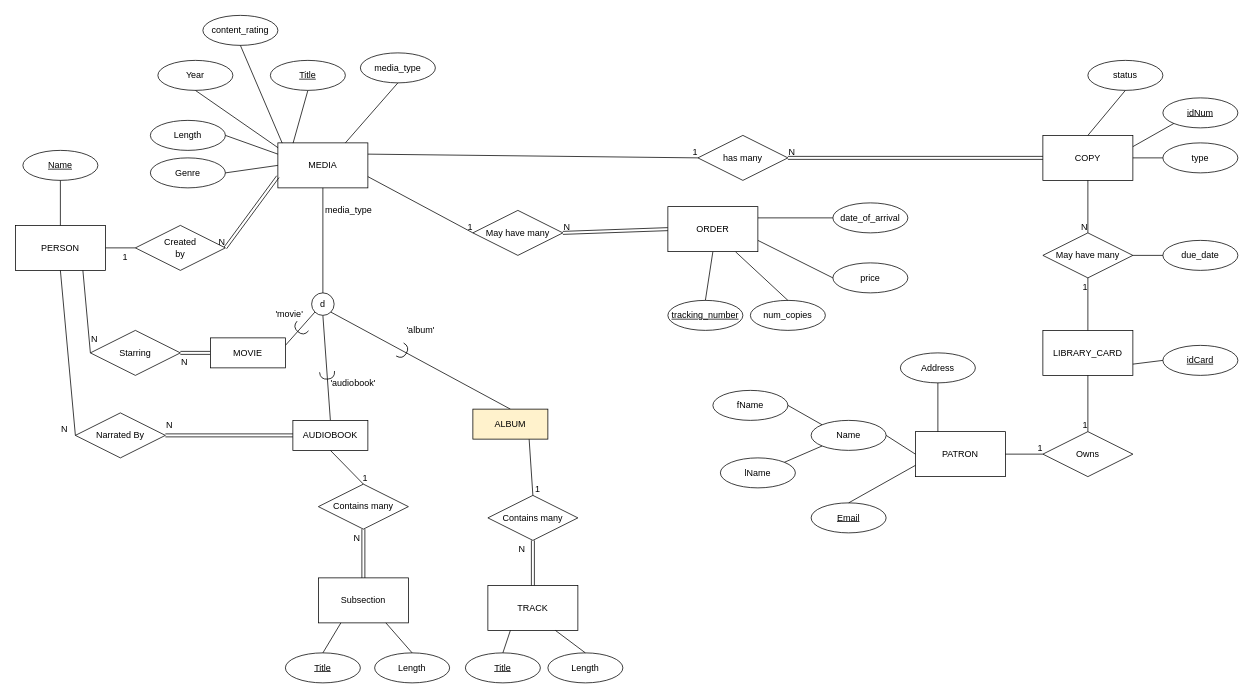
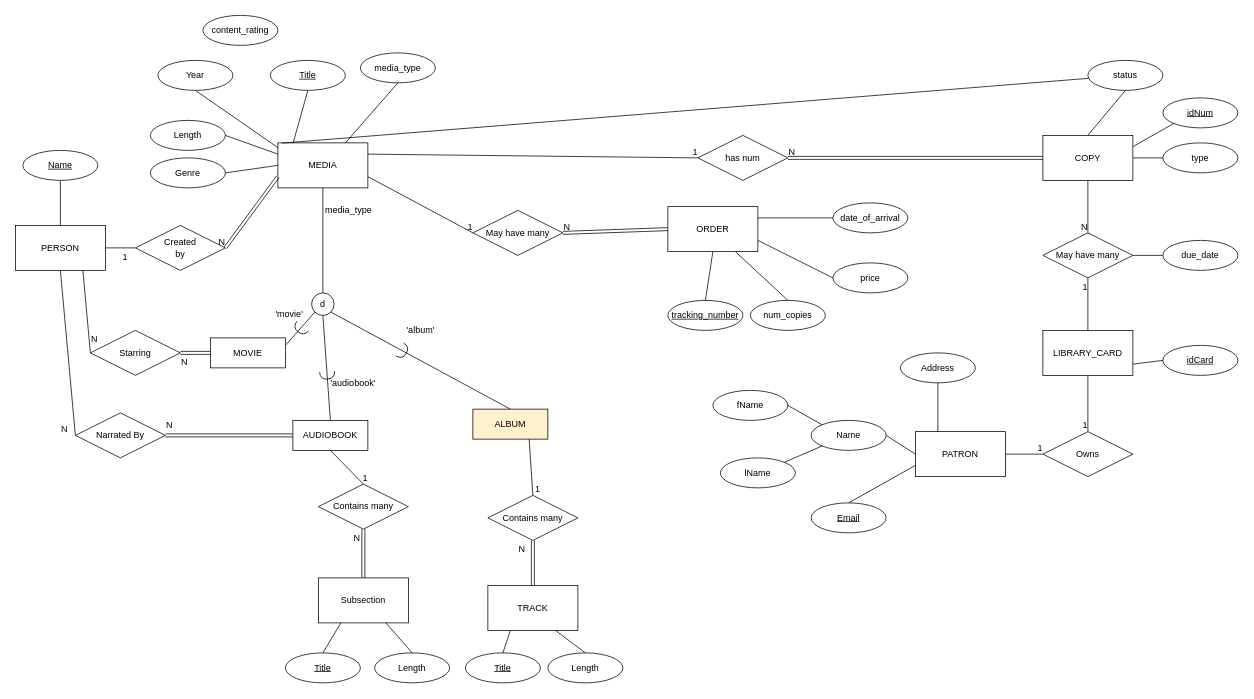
- <mxCell id="14" value="" style="endArrow=none;html=1;rounded=0;entryX=0.5;entryY=1;entryDx=0;entryDy=0;exitX=0.048;exitY=0.005;exitDx=0;exitDy=0;exitPerimeter=0;" parent="1" source="2" target="13" edge="1"><mxGeometry relative="1" as="geometry"><mxPoint x="370" y="170" as="sourcePoint" /><mxPoint x="750" y="140" as="targetPoint" /></mxGeometry></mxCell>
+ <mxCell id="14" value="" style="endArrow=none;html=1;rounded=0;exitX=0.048;exitY=0.005;exitDx=0;exitDy=0;exitPerimeter=0;" parent="1" source="2" target="91" edge="1"><mxGeometry relative="1" as="geometry"><mxPoint x="370" y="170" as="sourcePoint" /><mxPoint x="750" y="140" as="targetPoint" /></mxGeometry></mxCell>
- <mxCell id="55" value="has many" style="shape=rhombus;perimeter=rhombusPerimeter;whiteSpace=wrap;html=1;align=center;" parent="1" vertex="1"><mxGeometry x="930" y="180" width="120" height="60" as="geometry" /></mxCell>
+ <mxCell id="55" value="has num" style="shape=rhombus;perimeter=rhombusPerimeter;whiteSpace=wrap;html=1;align=center;" parent="1" vertex="1"><mxGeometry x="930" y="180" width="120" height="60" as="geometry" /></mxCell>
